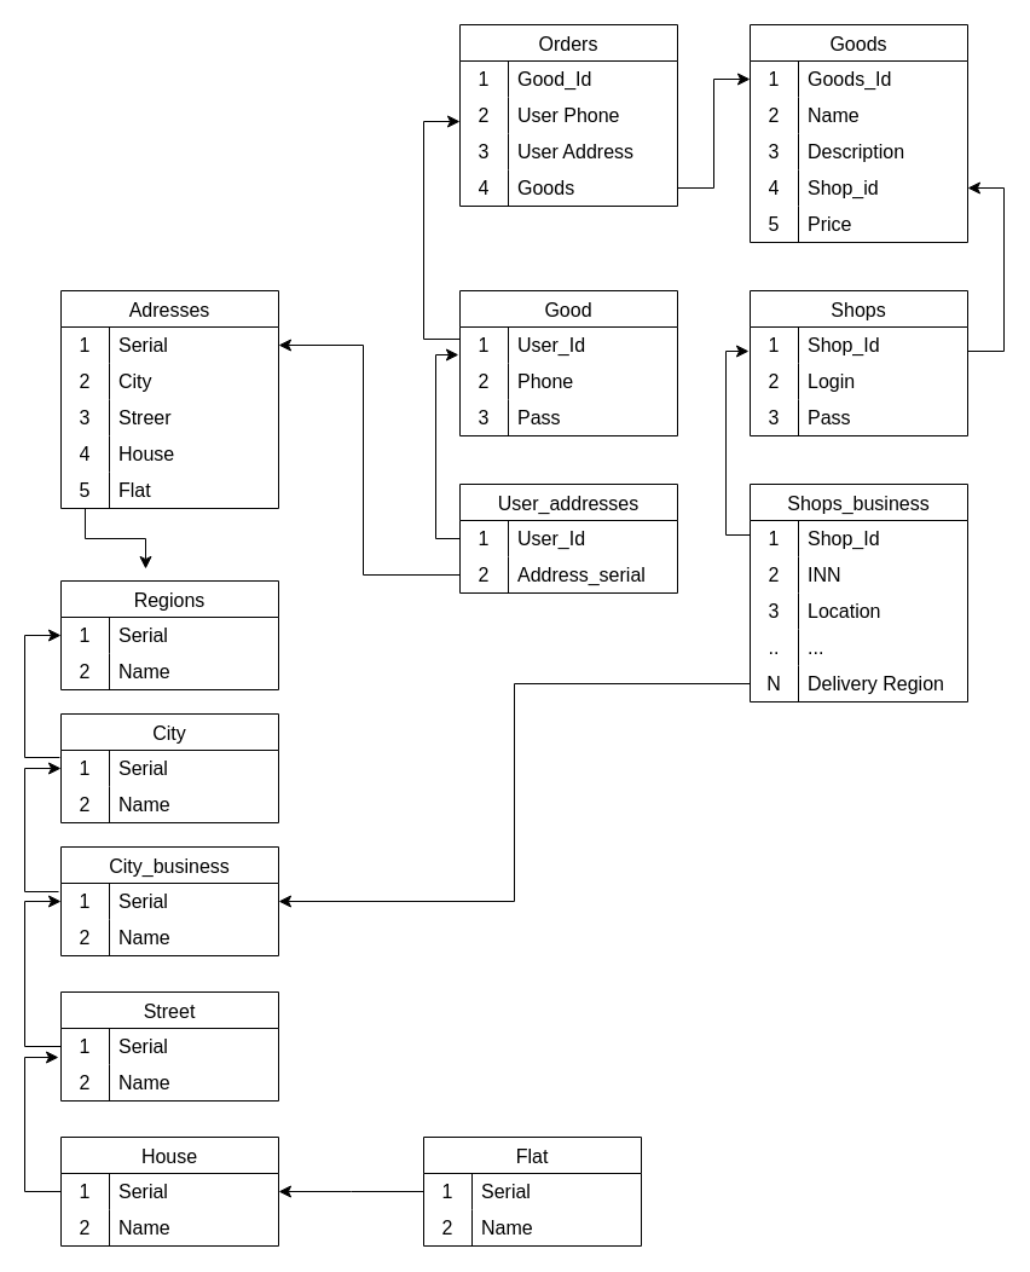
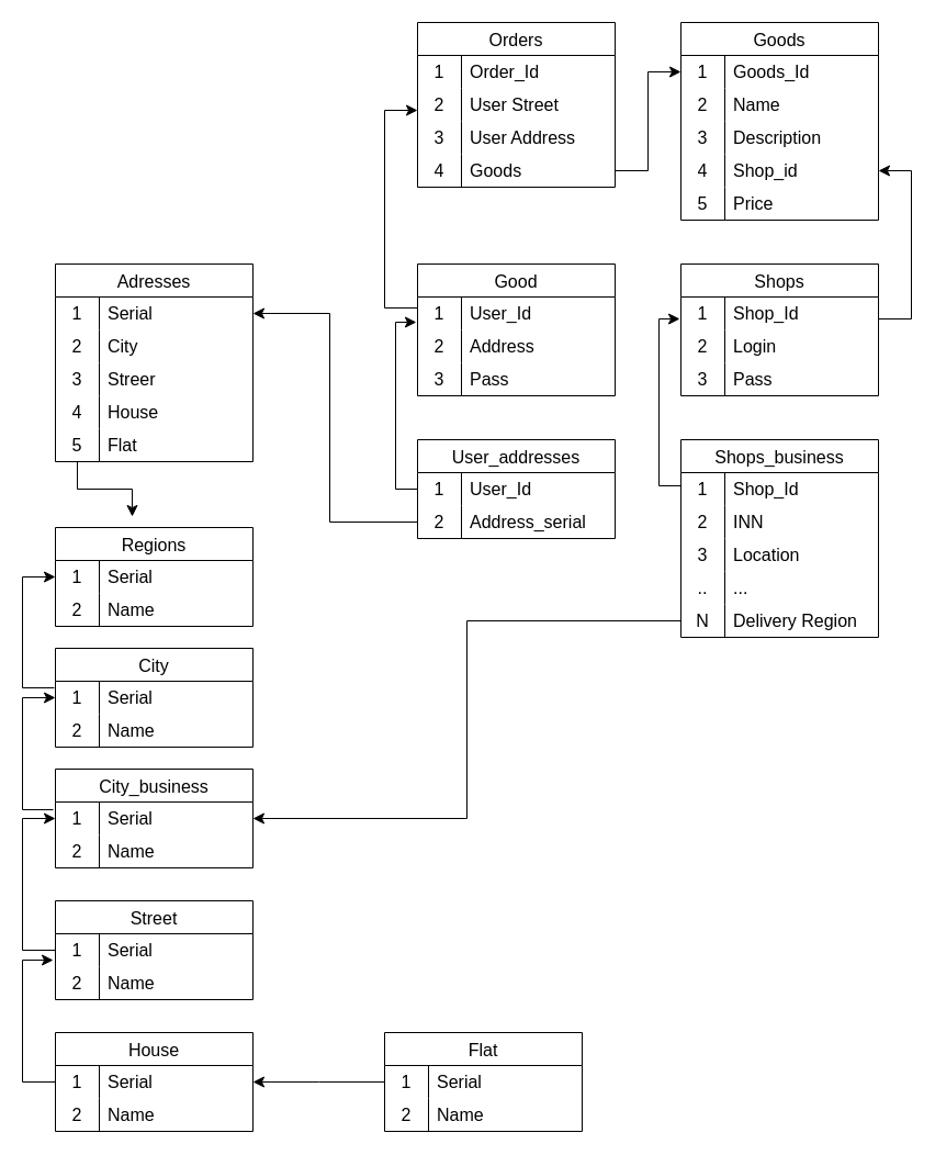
- <mxCell id="116" value="Good_Id" style="shape=partialRectangle;html=1;whiteSpace=wrap;connectable=0;fillColor=none;top=0;left=0;bottom=0;right=0;align=left;spacingLeft=6;overflow=hidden;strokeColor=inherit;fontSize=16;" parent="114" vertex="1"><mxGeometry x="40" width="140" height="30" as="geometry"><mxRectangle width="140" height="30" as="alternateBounds" /></mxGeometry></mxCell>
+ <mxCell id="116" value="Order_Id" style="shape=partialRectangle;html=1;whiteSpace=wrap;connectable=0;fillColor=none;top=0;left=0;bottom=0;right=0;align=left;spacingLeft=6;overflow=hidden;strokeColor=inherit;fontSize=16;" parent="114" vertex="1"><mxGeometry x="40" width="140" height="30" as="geometry"><mxRectangle width="140" height="30" as="alternateBounds" /></mxGeometry></mxCell>
- <mxCell id="119" value="User Phone" style="shape=partialRectangle;html=1;whiteSpace=wrap;connectable=0;fillColor=none;top=0;left=0;bottom=0;right=0;align=left;spacingLeft=6;overflow=hidden;strokeColor=inherit;fontSize=16;" parent="117" vertex="1"><mxGeometry x="40" width="140" height="30" as="geometry"><mxRectangle width="140" height="30" as="alternateBounds" /></mxGeometry></mxCell>
+ <mxCell id="119" value="User Street" style="shape=partialRectangle;html=1;whiteSpace=wrap;connectable=0;fillColor=none;top=0;left=0;bottom=0;right=0;align=left;spacingLeft=6;overflow=hidden;strokeColor=inherit;fontSize=16;" parent="117" vertex="1"><mxGeometry x="40" width="140" height="30" as="geometry"><mxRectangle width="140" height="30" as="alternateBounds" /></mxGeometry></mxCell>
- <mxCell id="24" value="Phone" style="shape=partialRectangle;html=1;whiteSpace=wrap;connectable=0;fillColor=none;top=0;left=0;bottom=0;right=0;align=left;spacingLeft=6;overflow=hidden;strokeColor=inherit;fontSize=16;" parent="22" vertex="1"><mxGeometry x="40" width="140" height="30" as="geometry"><mxRectangle width="140" height="30" as="alternateBounds" /></mxGeometry></mxCell>
+ <mxCell id="24" value="Address" style="shape=partialRectangle;html=1;whiteSpace=wrap;connectable=0;fillColor=none;top=0;left=0;bottom=0;right=0;align=left;spacingLeft=6;overflow=hidden;strokeColor=inherit;fontSize=16;" parent="22" vertex="1"><mxGeometry x="40" width="140" height="30" as="geometry"><mxRectangle width="140" height="30" as="alternateBounds" /></mxGeometry></mxCell>
